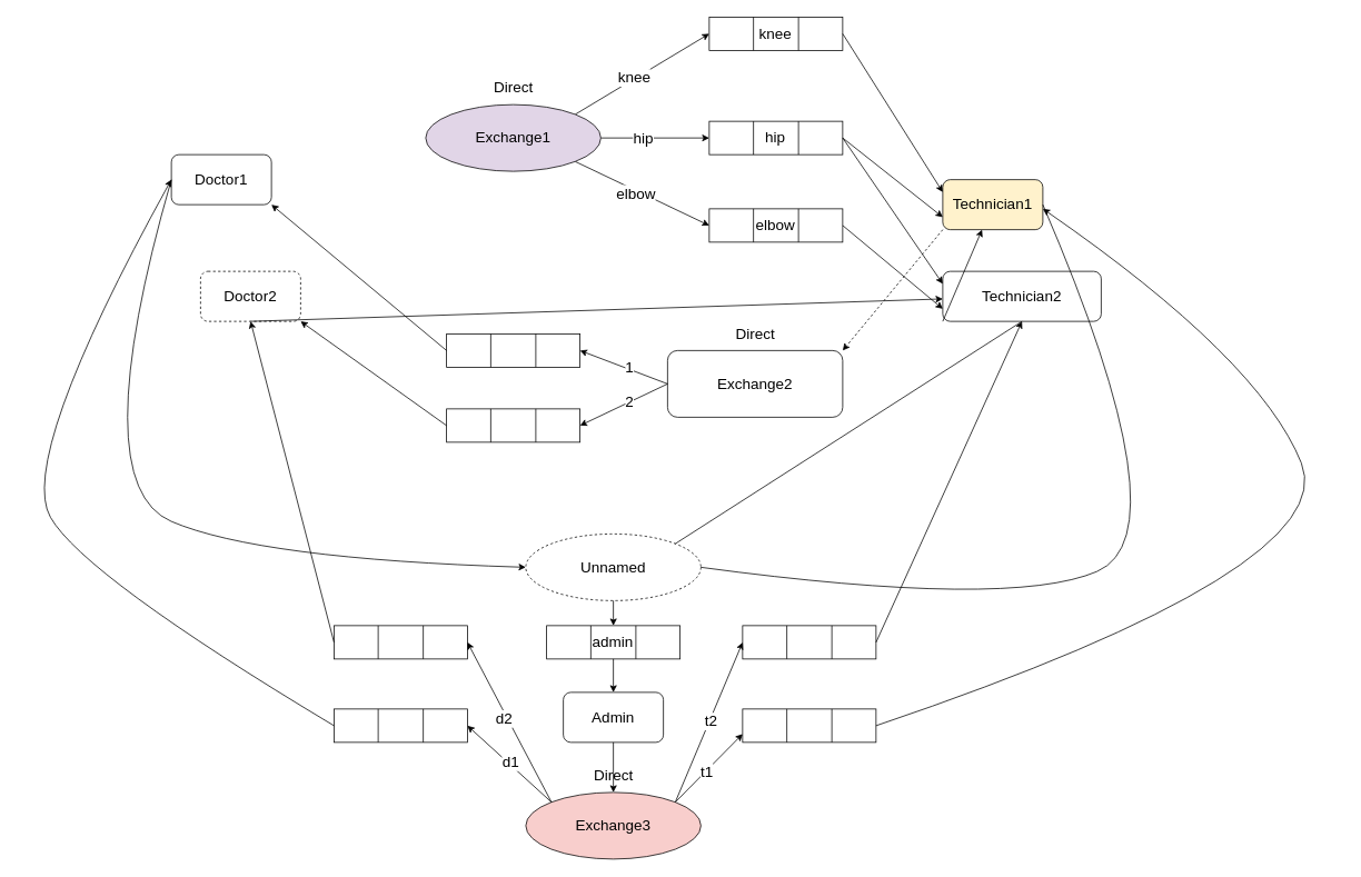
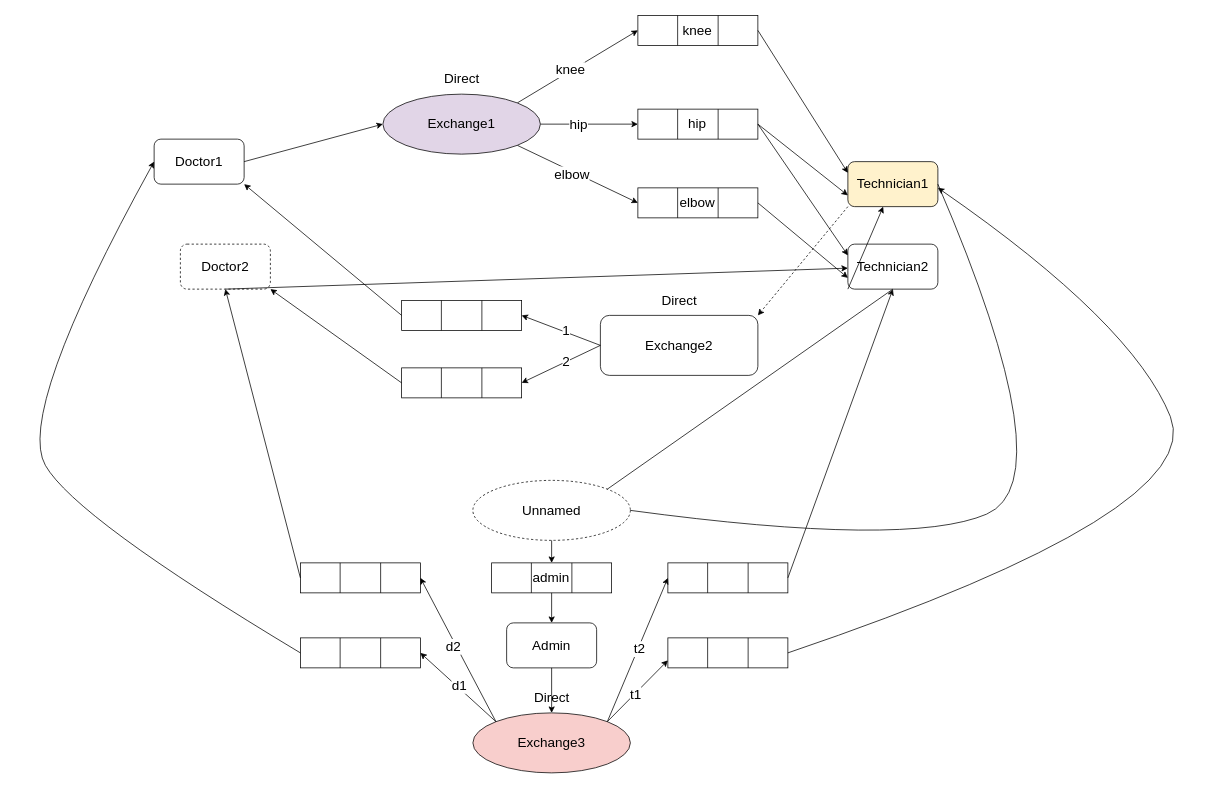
+ <mxCell id="6" value="" style="endArrow=classic;html=1;rounded=0;exitX=1;exitY=0.5;exitDx=0;exitDy=0;entryX=0;entryY=0.5;entryDx=0;entryDy=0;" edge="1" parent="1" source="2" target="21"><mxGeometry width="50" height="50" relative="1" as="geometry"><mxPoint x="360" y="250" as="sourcePoint" /><mxPoint x="480" y="280" as="targetPoint" /></mxGeometry></mxCell>
- <mxCell id="5" value="Technician2" style="rounded=1;whiteSpace=wrap;html=1;fontSize=18;" vertex="1" parent="1"><mxGeometry x="1130" y="325" width="190" height="60" as="geometry" /></mxCell>
+ <mxCell id="5" value="Technician2" style="rounded=1;whiteSpace=wrap;html=1;fontSize=18;" vertex="1" parent="1"><mxGeometry x="1130" y="325" width="120" height="60" as="geometry" /></mxCell>
- <mxCell id="41" value="" style="curved=1;endArrow=classic;html=1;rounded=0;entryX=0;entryY=0.5;entryDx=0;entryDy=0;exitX=0;exitY=0.5;exitDx=0;exitDy=0;" edge="1" parent="1" source="2" target="37"><mxGeometry width="50" height="50" relative="1" as="geometry"><mxPoint x="740" y="610" as="sourcePoint" /><mxPoint x="790" y="560" as="targetPoint" /><Array as="points"><mxPoint x="100" y="580" /><mxPoint x="310" y="670" /></Array></mxGeometry></mxCell>
